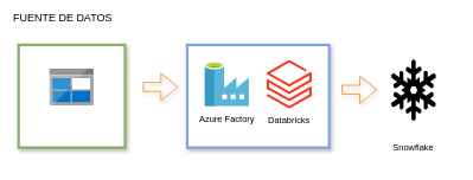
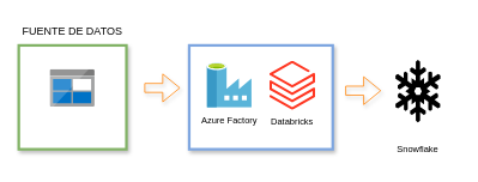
- <mxCell id="10" value="FUENTE DE DATOS" style="text;html=1;align=center;verticalAlign=middle;whiteSpace=wrap;rounded=0;" vertex="1" parent="1"><mxGeometry x="10" y="5.13" width="120" height="30" as="geometry" /></mxCell>
+ <mxCell id="10" value="FUENTE DE DATOS" style="text;html=1;align=center;verticalAlign=middle;whiteSpace=wrap;rounded=0;" vertex="1" parent="1"><mxGeometry x="20" y="20.13" width="120" height="30" as="geometry" /></mxCell>
